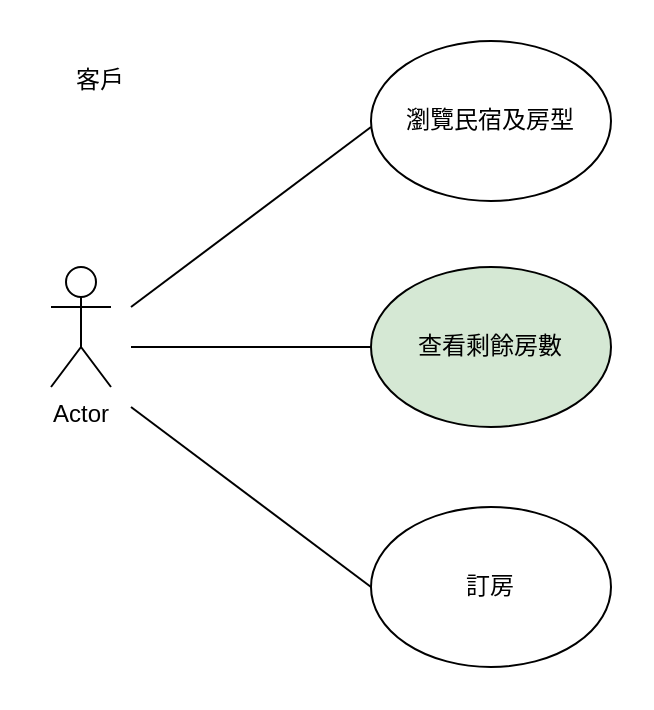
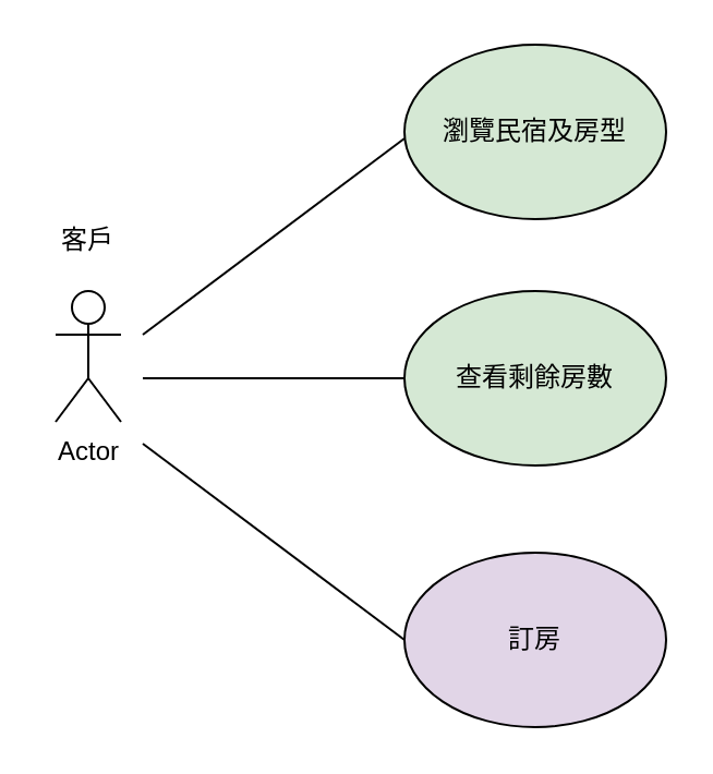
- <mxCell id="9" value="客戶" style="text;html=1;strokeColor=none;fillColor=none;align=center;verticalAlign=middle;whiteSpace=wrap;rounded=0;" vertex="1" parent="1"><mxGeometry x="30" y="30" width="40" height="20" as="geometry" /></mxCell>
+ <mxCell id="9" value="客戶" style="text;html=1;strokeColor=none;fillColor=none;align=center;verticalAlign=middle;whiteSpace=wrap;rounded=0;" vertex="1" parent="1"><mxGeometry x="20" y="100" width="40" height="20" as="geometry" /></mxCell>
- <mxCell id="3" value="瀏覽民宿及房型" style="ellipse;whiteSpace=wrap;html=1;" vertex="1" parent="1"><mxGeometry x="185" y="20" width="120" height="80" as="geometry" /></mxCell>
+ <mxCell id="3" value="瀏覽民宿及房型" style="ellipse;whiteSpace=wrap;html=1;fillColor=#d5e8d4;" vertex="1" parent="1"><mxGeometry x="185" y="20" width="120" height="80" as="geometry" /></mxCell>
- <mxCell id="5" value="訂房" style="ellipse;whiteSpace=wrap;html=1;" vertex="1" parent="1"><mxGeometry x="185" y="253" width="120" height="80" as="geometry" /></mxCell>
+ <mxCell id="5" value="訂房" style="ellipse;whiteSpace=wrap;html=1;fillColor=#e1d5e7;" vertex="1" parent="1"><mxGeometry x="185" y="253" width="120" height="80" as="geometry" /></mxCell>
